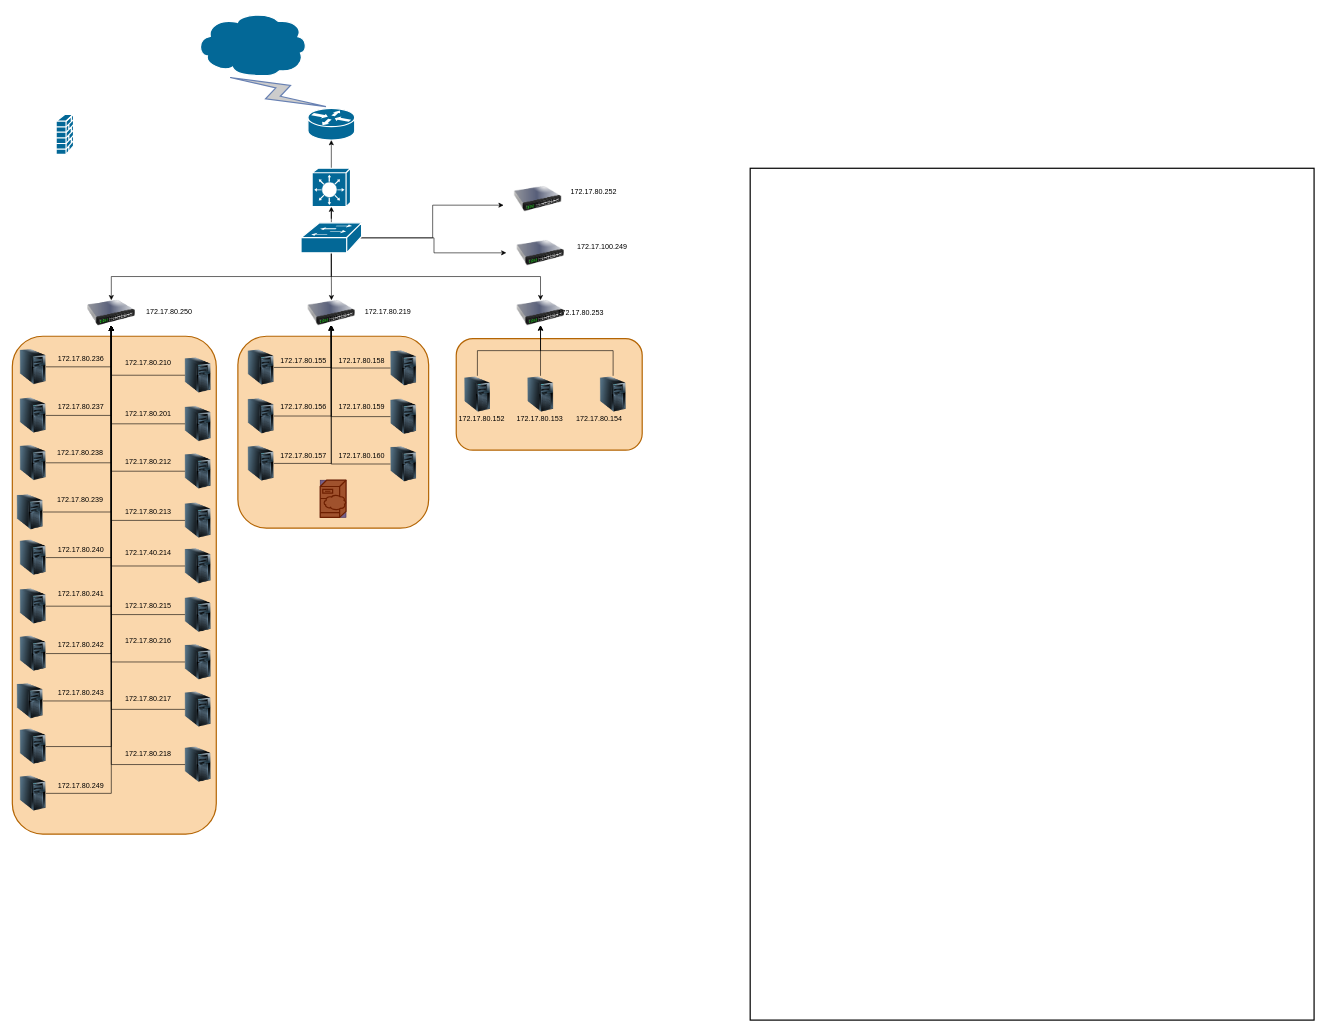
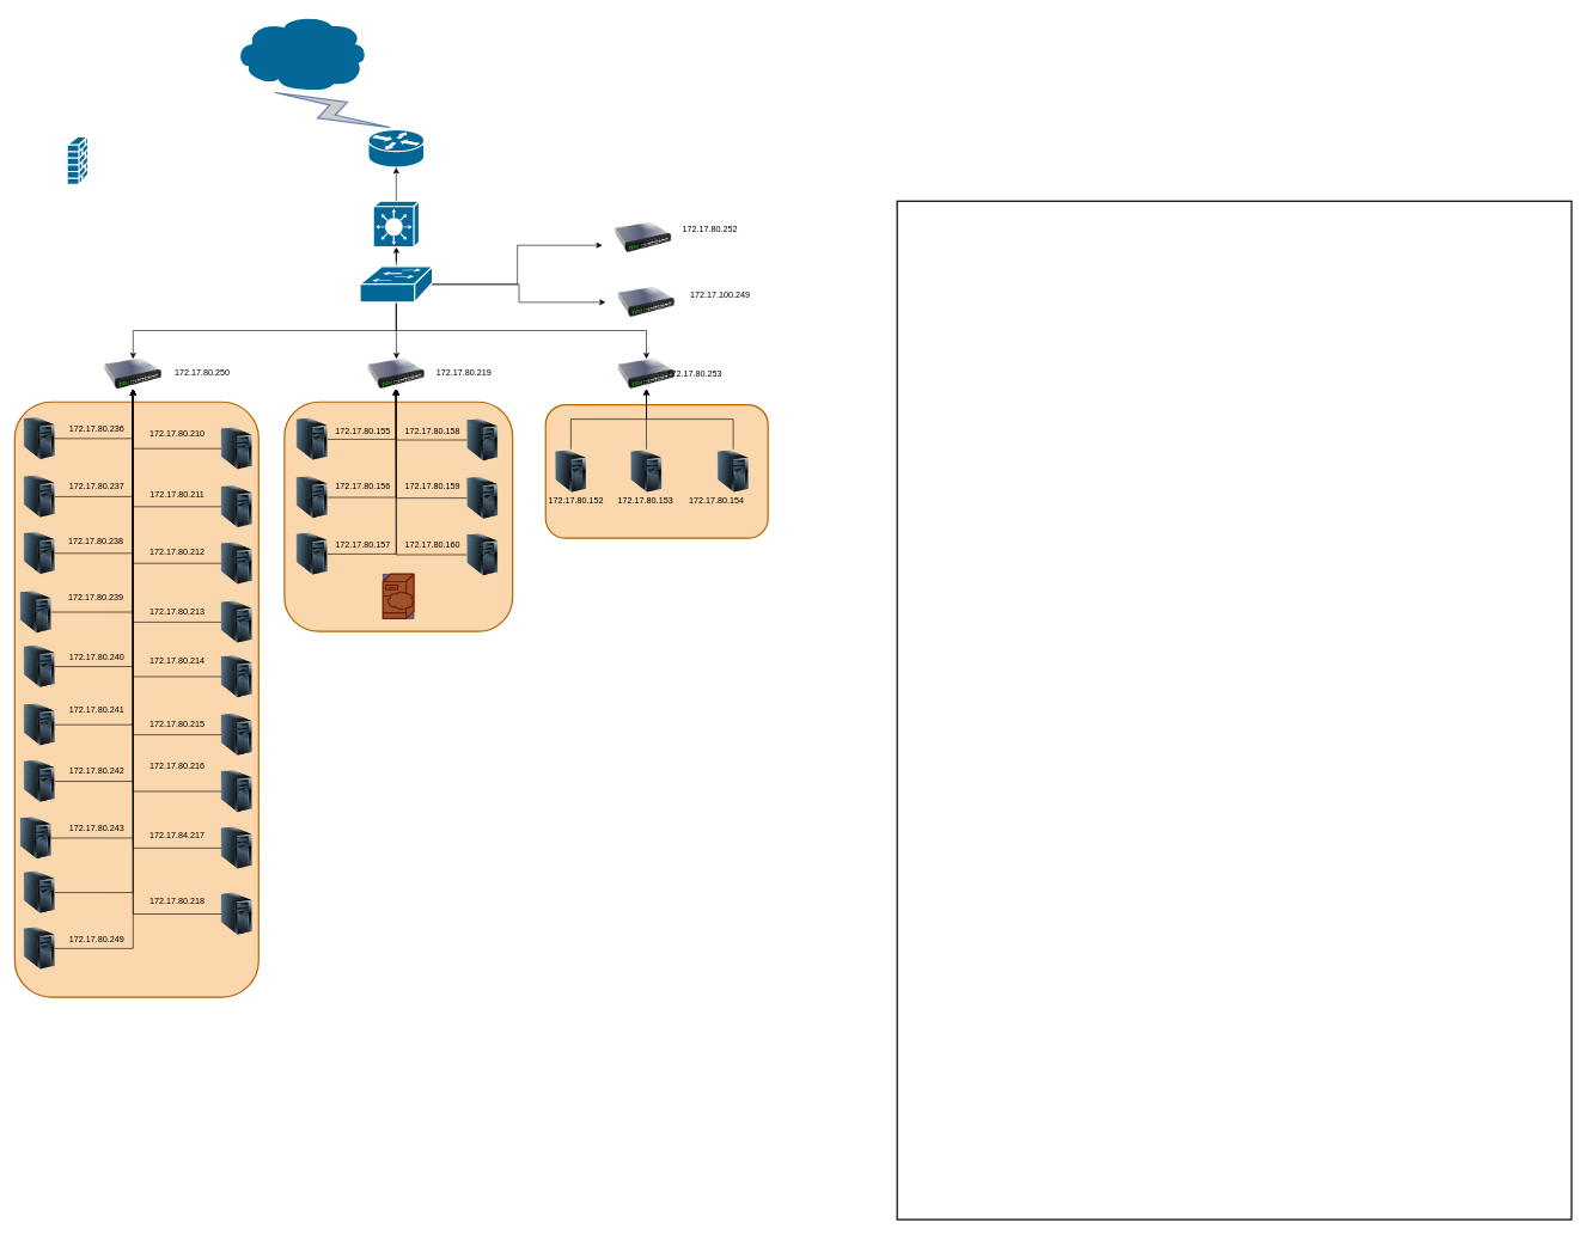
- <mxCell id="64" value="172.17.80.201" style="text;html=1;resizable=0;autosize=1;align=center;verticalAlign=middle;points=[];rounded=0;shadow=1;fontStyle=0" parent="1" vertex="1"><mxGeometry x="201" y="680" width="90" height="20" as="geometry" /></mxCell>
+ <mxCell id="64" value="172.17.80.211" style="text;html=1;resizable=0;autosize=1;align=center;verticalAlign=middle;points=[];rounded=0;shadow=1;fontStyle=0" parent="1" vertex="1"><mxGeometry x="201" y="680" width="90" height="20" as="geometry" /></mxCell>
- <mxCell id="67" value="172.17.40.214" style="text;html=1;resizable=0;autosize=1;align=center;verticalAlign=middle;points=[];rounded=0;shadow=1;fontStyle=0" parent="1" vertex="1"><mxGeometry x="201" y="912" width="90" height="20" as="geometry" /></mxCell>
+ <mxCell id="67" value="172.17.80.214" style="text;html=1;resizable=0;autosize=1;align=center;verticalAlign=middle;points=[];rounded=0;shadow=1;fontStyle=0" parent="1" vertex="1"><mxGeometry x="201" y="912" width="90" height="20" as="geometry" /></mxCell>
- <mxCell id="70" value="172.17.80.217" style="text;html=1;resizable=0;autosize=1;align=center;verticalAlign=middle;points=[];rounded=0;shadow=1;fontStyle=0" parent="1" vertex="1"><mxGeometry x="201" y="1154" width="90" height="20" as="geometry" /></mxCell>
+ <mxCell id="70" value="172.17.84.217" style="text;html=1;resizable=0;autosize=1;align=center;verticalAlign=middle;points=[];rounded=0;shadow=1;fontStyle=0" parent="1" vertex="1"><mxGeometry x="201" y="1154" width="90" height="20" as="geometry" /></mxCell>
